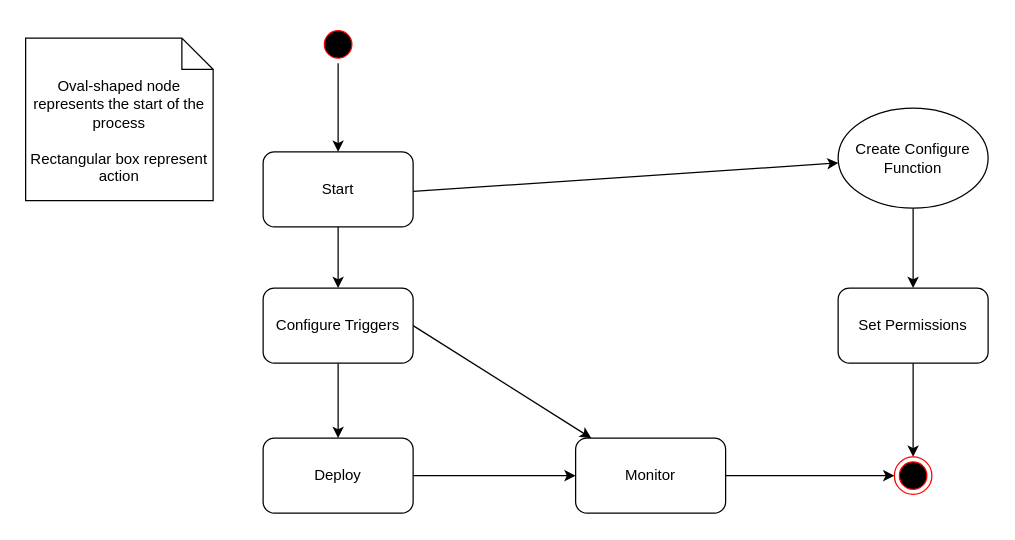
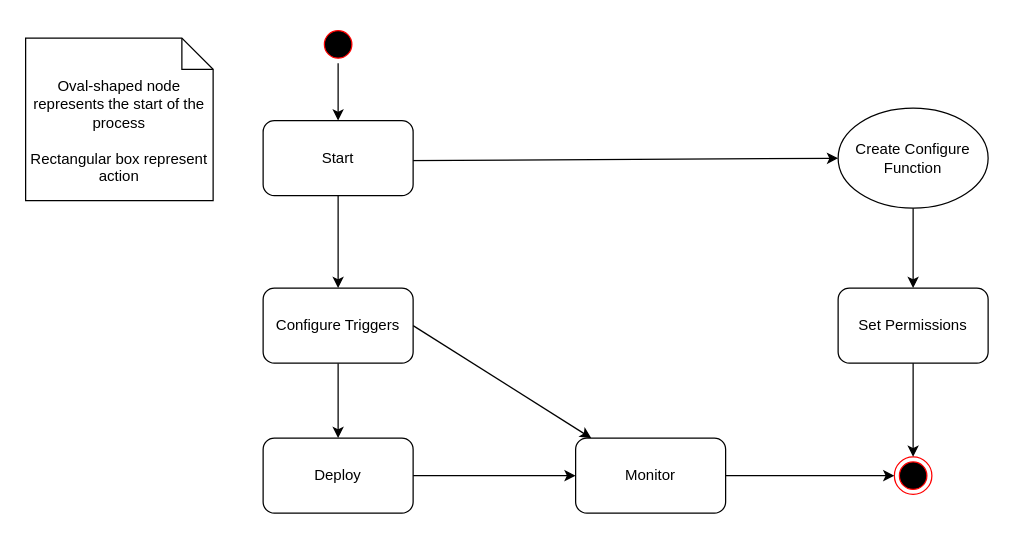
- <mxCell id="8" value="Start" style="rounded=1;whiteSpace=wrap;html=1;" parent="1" vertex="1"><mxGeometry x="210" y="121" width="120" height="60" as="geometry" /></mxCell>
+ <mxCell id="8" value="Start" style="rounded=1;whiteSpace=wrap;html=1;" parent="1" vertex="1"><mxGeometry x="210" y="96" width="120" height="60" as="geometry" /></mxCell>
